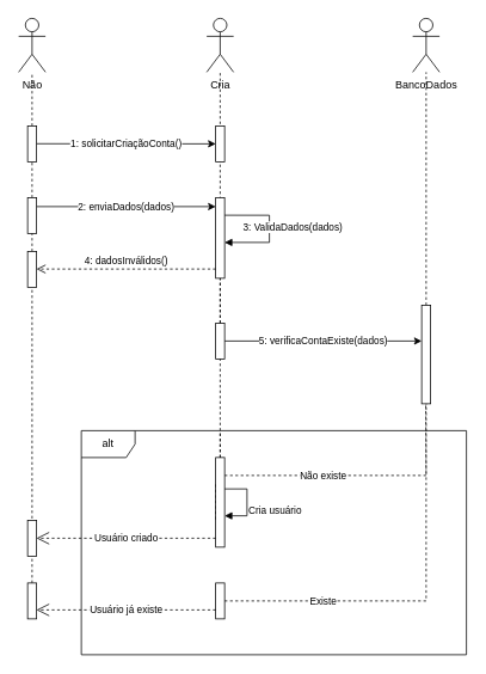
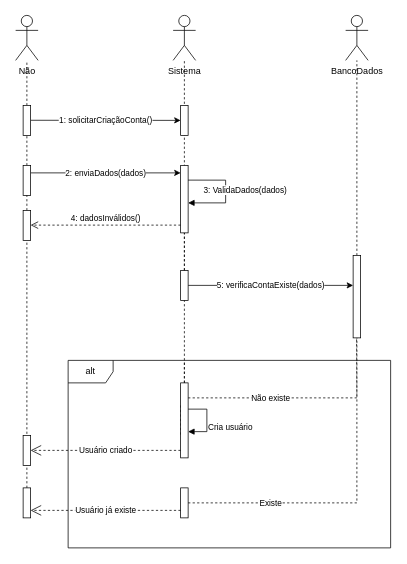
- <mxCell id="8" value="Cria" style="shape=umlActor;verticalLabelPosition=bottom;verticalAlign=top;html=1;outlineConnect=0;" vertex="1" parent="1"><mxGeometry x="230" y="20" width="30" height="60" as="geometry" /></mxCell>
+ <mxCell id="8" value="Sistema" style="shape=umlActor;verticalLabelPosition=bottom;verticalAlign=top;html=1;outlineConnect=0;" vertex="1" parent="1"><mxGeometry x="230" y="20" width="30" height="60" as="geometry" /></mxCell>
